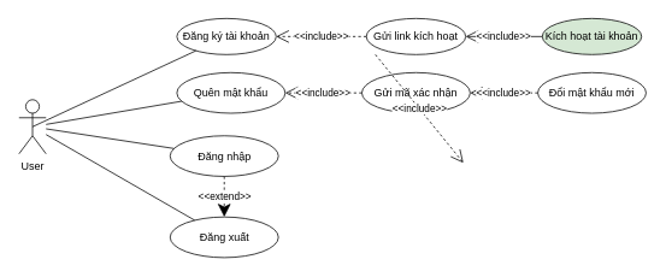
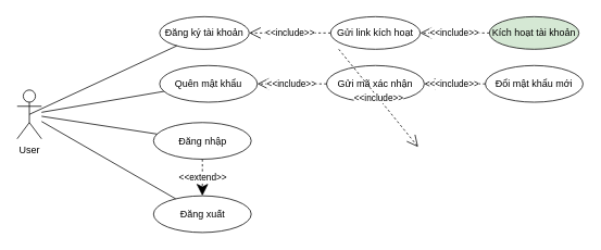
- <mxCell id="10" value="&amp;lt;&amp;lt;include&amp;gt;&amp;gt;" style="endArrow=open;endSize=12;dashed=0;html=1;rounded=0;strokeColor=default;align=center;verticalAlign=middle;fontFamily=Helvetica;fontSize=11;fontColor=default;labelBackgroundColor=default;edgeStyle=none;" parent="1" source="8" target="7" edge="1"><mxGeometry width="160" relative="1" as="geometry"><mxPoint x="420" y="50" as="sourcePoint" /><mxPoint x="315" y="50" as="targetPoint" /><mxPoint as="offset" /></mxGeometry></mxCell>
+ <mxCell id="10" value="&amp;lt;&amp;lt;include&amp;gt;&amp;gt;" style="endArrow=open;endSize=12;dashed=1;html=1;rounded=0;strokeColor=default;align=center;verticalAlign=middle;fontFamily=Helvetica;fontSize=11;fontColor=default;labelBackgroundColor=default;edgeStyle=none;" parent="1" source="8" target="7" edge="1"><mxGeometry width="160" relative="1" as="geometry"><mxPoint x="420" y="50" as="sourcePoint" /><mxPoint x="315" y="50" as="targetPoint" /><mxPoint as="offset" /></mxGeometry></mxCell>
